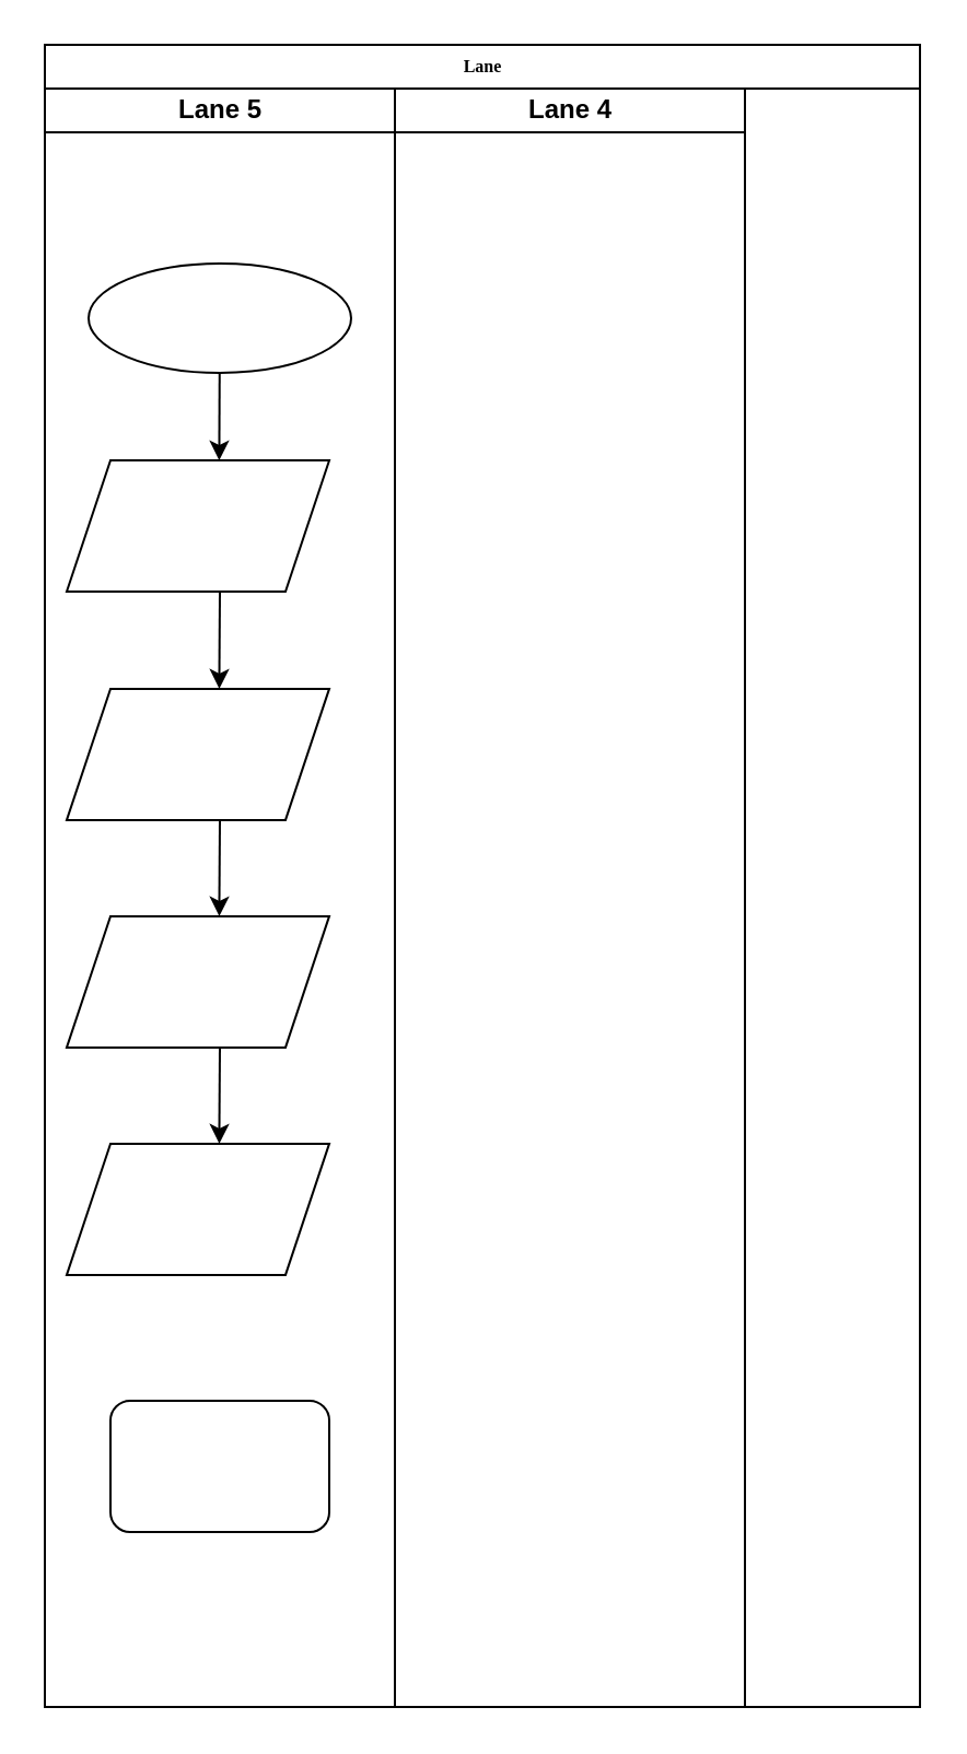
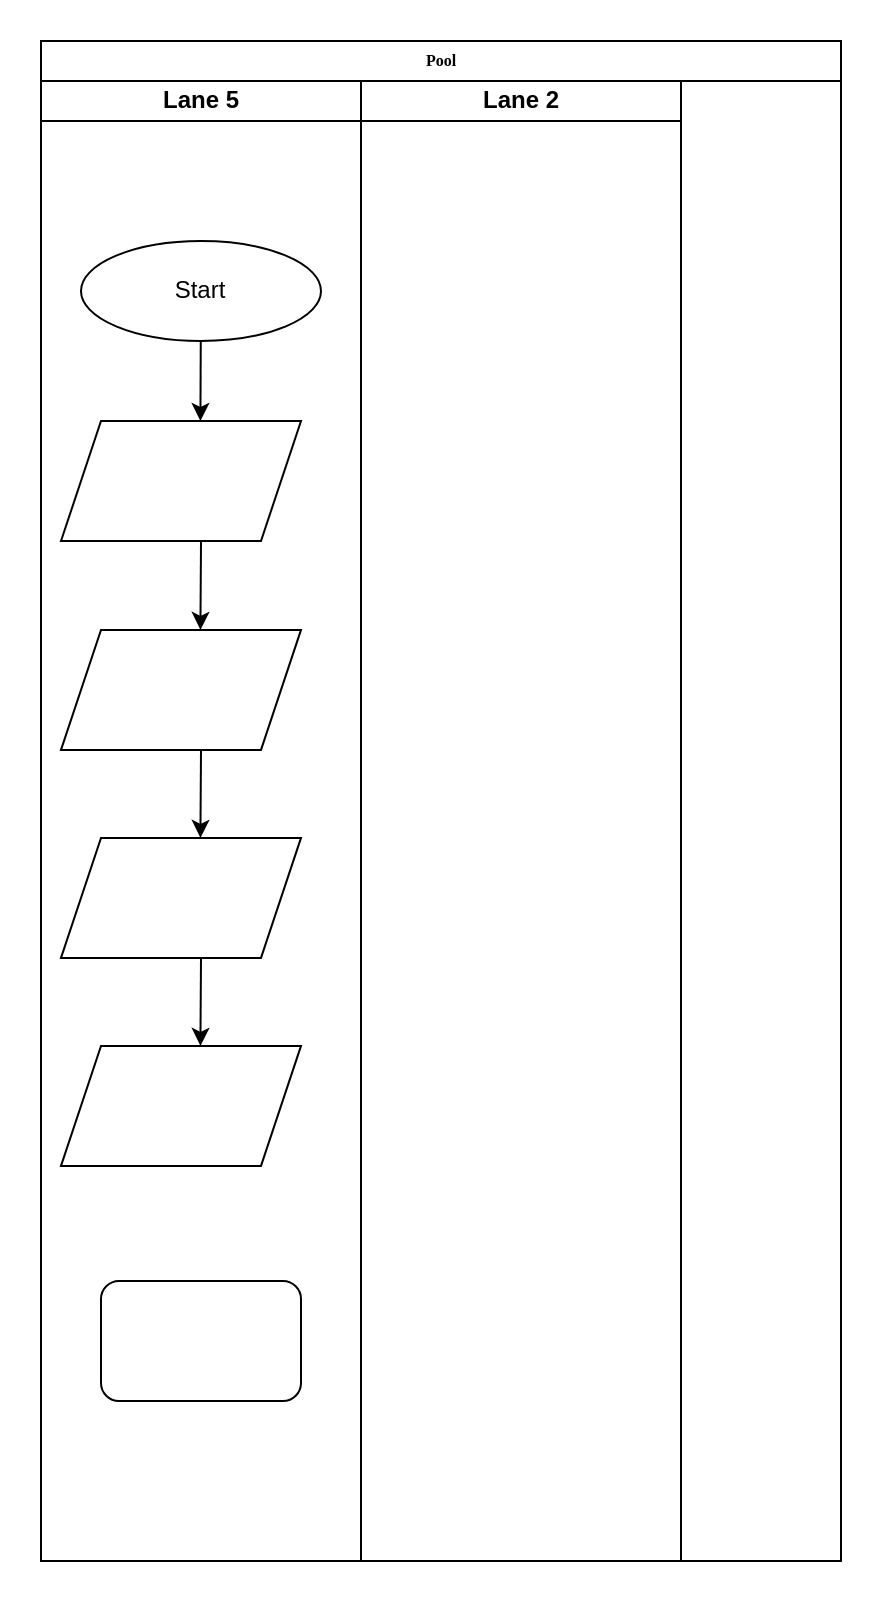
- <mxCell id="2" value="Lane" style="swimlane;html=1;childLayout=stackLayout;startSize=20;rounded=0;shadow=0;labelBackgroundColor=none;strokeWidth=1;fontFamily=Verdana;fontSize=8;align=center;" parent="1" vertex="1"><mxGeometry x="20" y="20" width="400" height="760" as="geometry" /></mxCell>
+ <mxCell id="2" value="Pool" style="swimlane;html=1;childLayout=stackLayout;startSize=20;rounded=0;shadow=0;labelBackgroundColor=none;strokeWidth=1;fontFamily=Verdana;fontSize=8;align=center;" parent="1" vertex="1"><mxGeometry x="20" y="20" width="400" height="760" as="geometry" /></mxCell>
- <mxCell id="15" value="Lane 4" style="swimlane;html=1;startSize=20;" parent="2" vertex="1"><mxGeometry x="160" y="20" width="160" height="740" as="geometry" /></mxCell>
+ <mxCell id="15" value="Lane 2" style="swimlane;html=1;startSize=20;" parent="2" vertex="1"><mxGeometry x="160" y="20" width="160" height="740" as="geometry" /></mxCell>
+ <mxCell id="14" value="&lt;div&gt;Start&lt;/div&gt;" style="text;html=1;align=center;verticalAlign=middle;whiteSpace=wrap;rounded=0;" vertex="1" parent="3"><mxGeometry x="50" y="90" width="60" height="30" as="geometry" /></mxCell>
